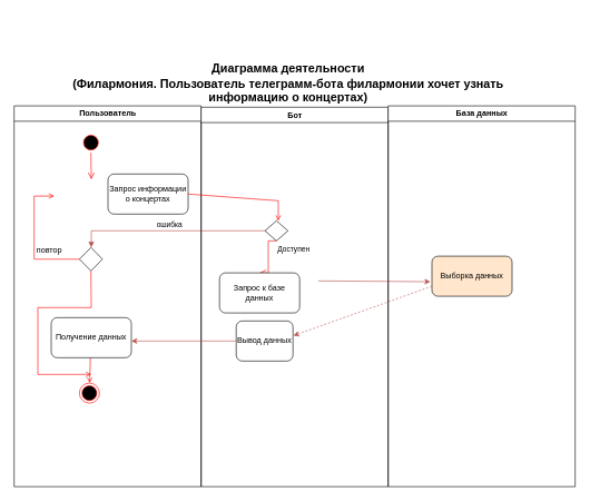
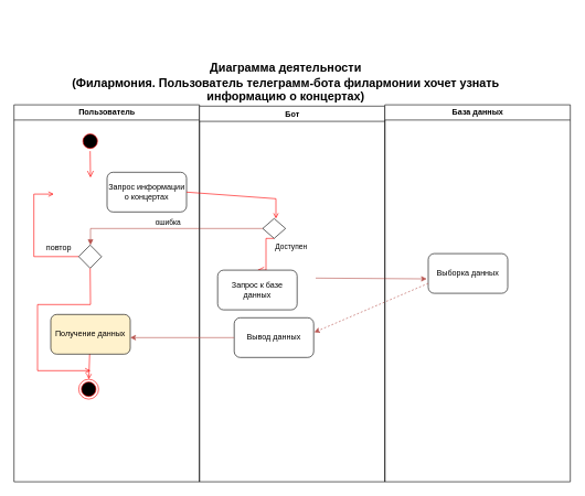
- <mxCell id="9" value="повтор" style="text;html=1;align=center;verticalAlign=middle;resizable=0;points=[];autosize=1;strokeColor=none;fillColor=none;" parent="2" vertex="1"><mxGeometry x="22.75" y="202" width="60" height="30" as="geometry" /></mxCell>
+ <mxCell id="9" value="повтор" style="text;html=1;align=center;verticalAlign=middle;resizable=0;points=[];autosize=1;strokeColor=none;fillColor=none;" parent="2" vertex="1"><mxGeometry x="37.75" y="202" width="60" height="30" as="geometry" /></mxCell>
- <mxCell id="21" value="Выборка данных" style="rounded=1;whiteSpace=wrap;html=1;fillColor=#ffe6cc;" parent="19" vertex="1"><mxGeometry x="65.5" y="225" width="120" height="60" as="geometry" /></mxCell>
+ <mxCell id="21" value="Выборка данных" style="rounded=1;whiteSpace=wrap;html=1;" parent="19" vertex="1"><mxGeometry x="65.5" y="225" width="120" height="60" as="geometry" /></mxCell>
- <mxCell id="12" value="Получение данных" style="rounded=1;whiteSpace=wrap;html=1;" parent="2" vertex="1"><mxGeometry x="55.5" y="317" width="120" height="60" as="geometry" /></mxCell>
+ <mxCell id="12" value="Получение данных" style="rounded=1;whiteSpace=wrap;html=1;fillColor=#fff2cc;" parent="2" vertex="1"><mxGeometry x="55.5" y="317" width="120" height="60" as="geometry" /></mxCell>
- <mxCell id="18" value="Вывод данных" style="rounded=1;whiteSpace=wrap;html=1;" parent="13" vertex="1"><mxGeometry x="52.5" y="320" width="85" height="60" as="geometry" /></mxCell>
+ <mxCell id="18" value="Вывод данных" style="rounded=1;whiteSpace=wrap;html=1;" parent="13" vertex="1"><mxGeometry x="52.5" y="320" width="120" height="60" as="geometry" /></mxCell>
